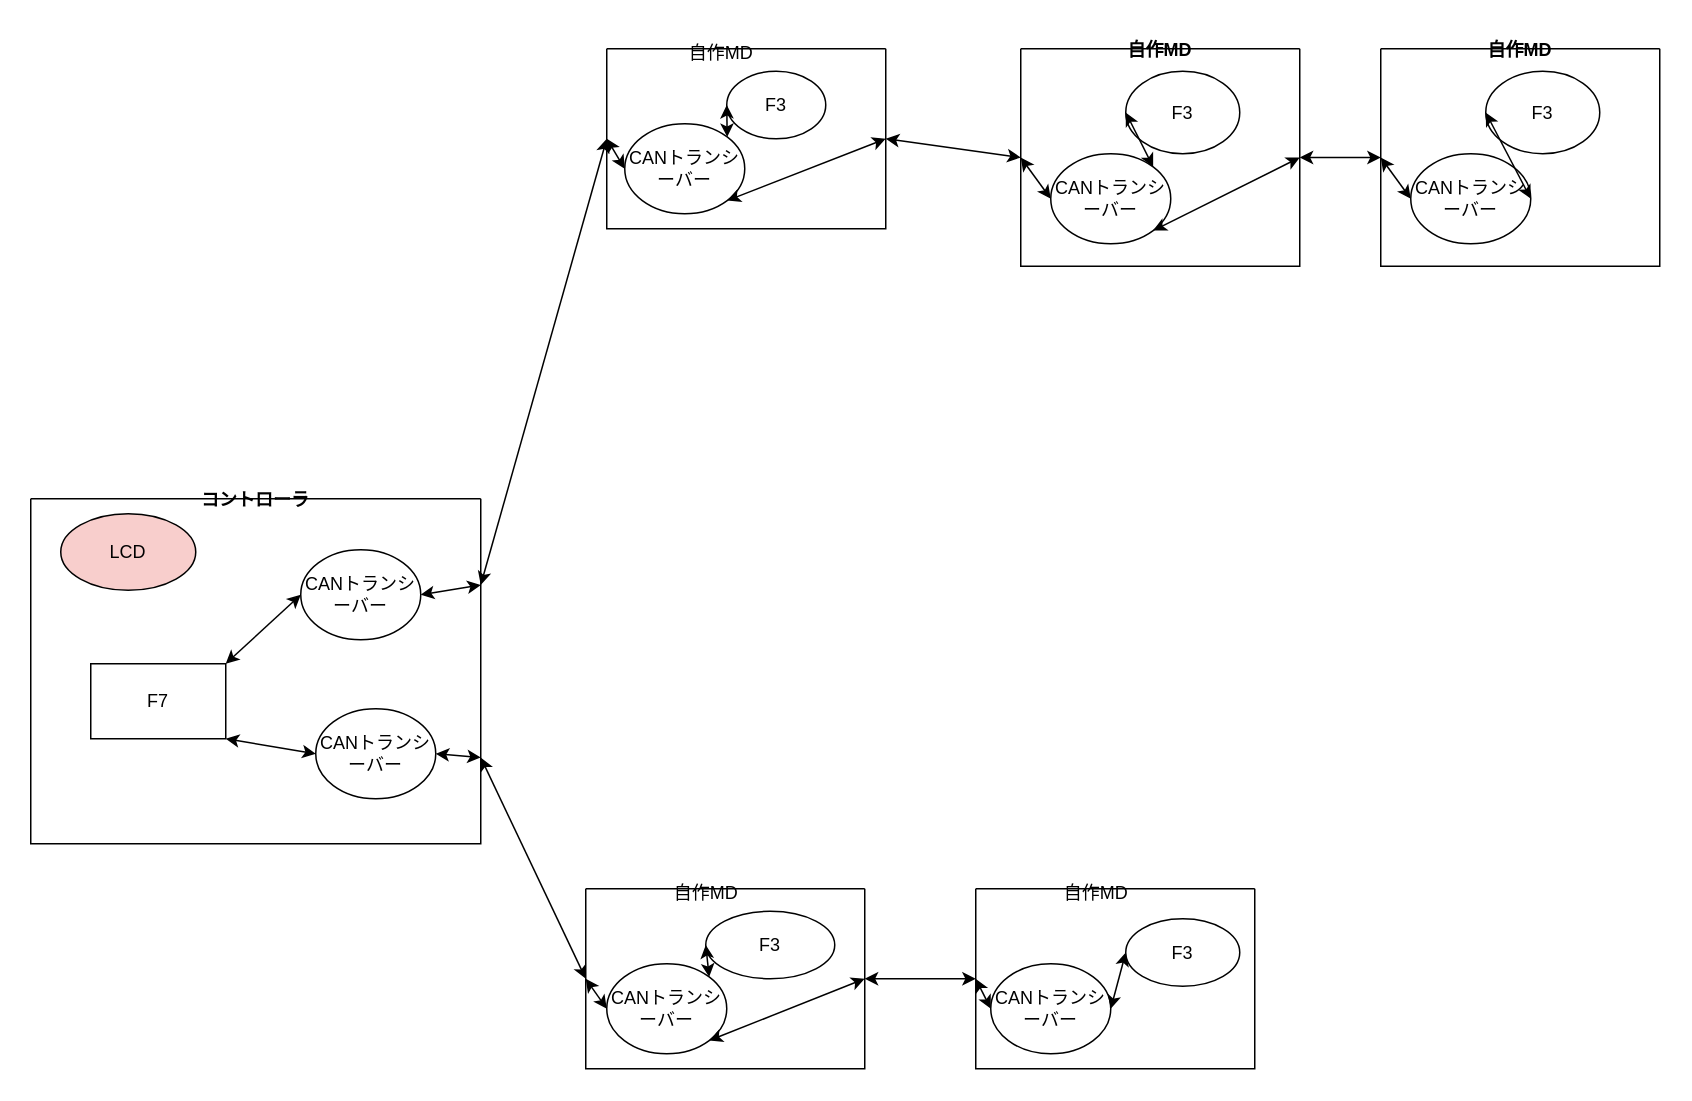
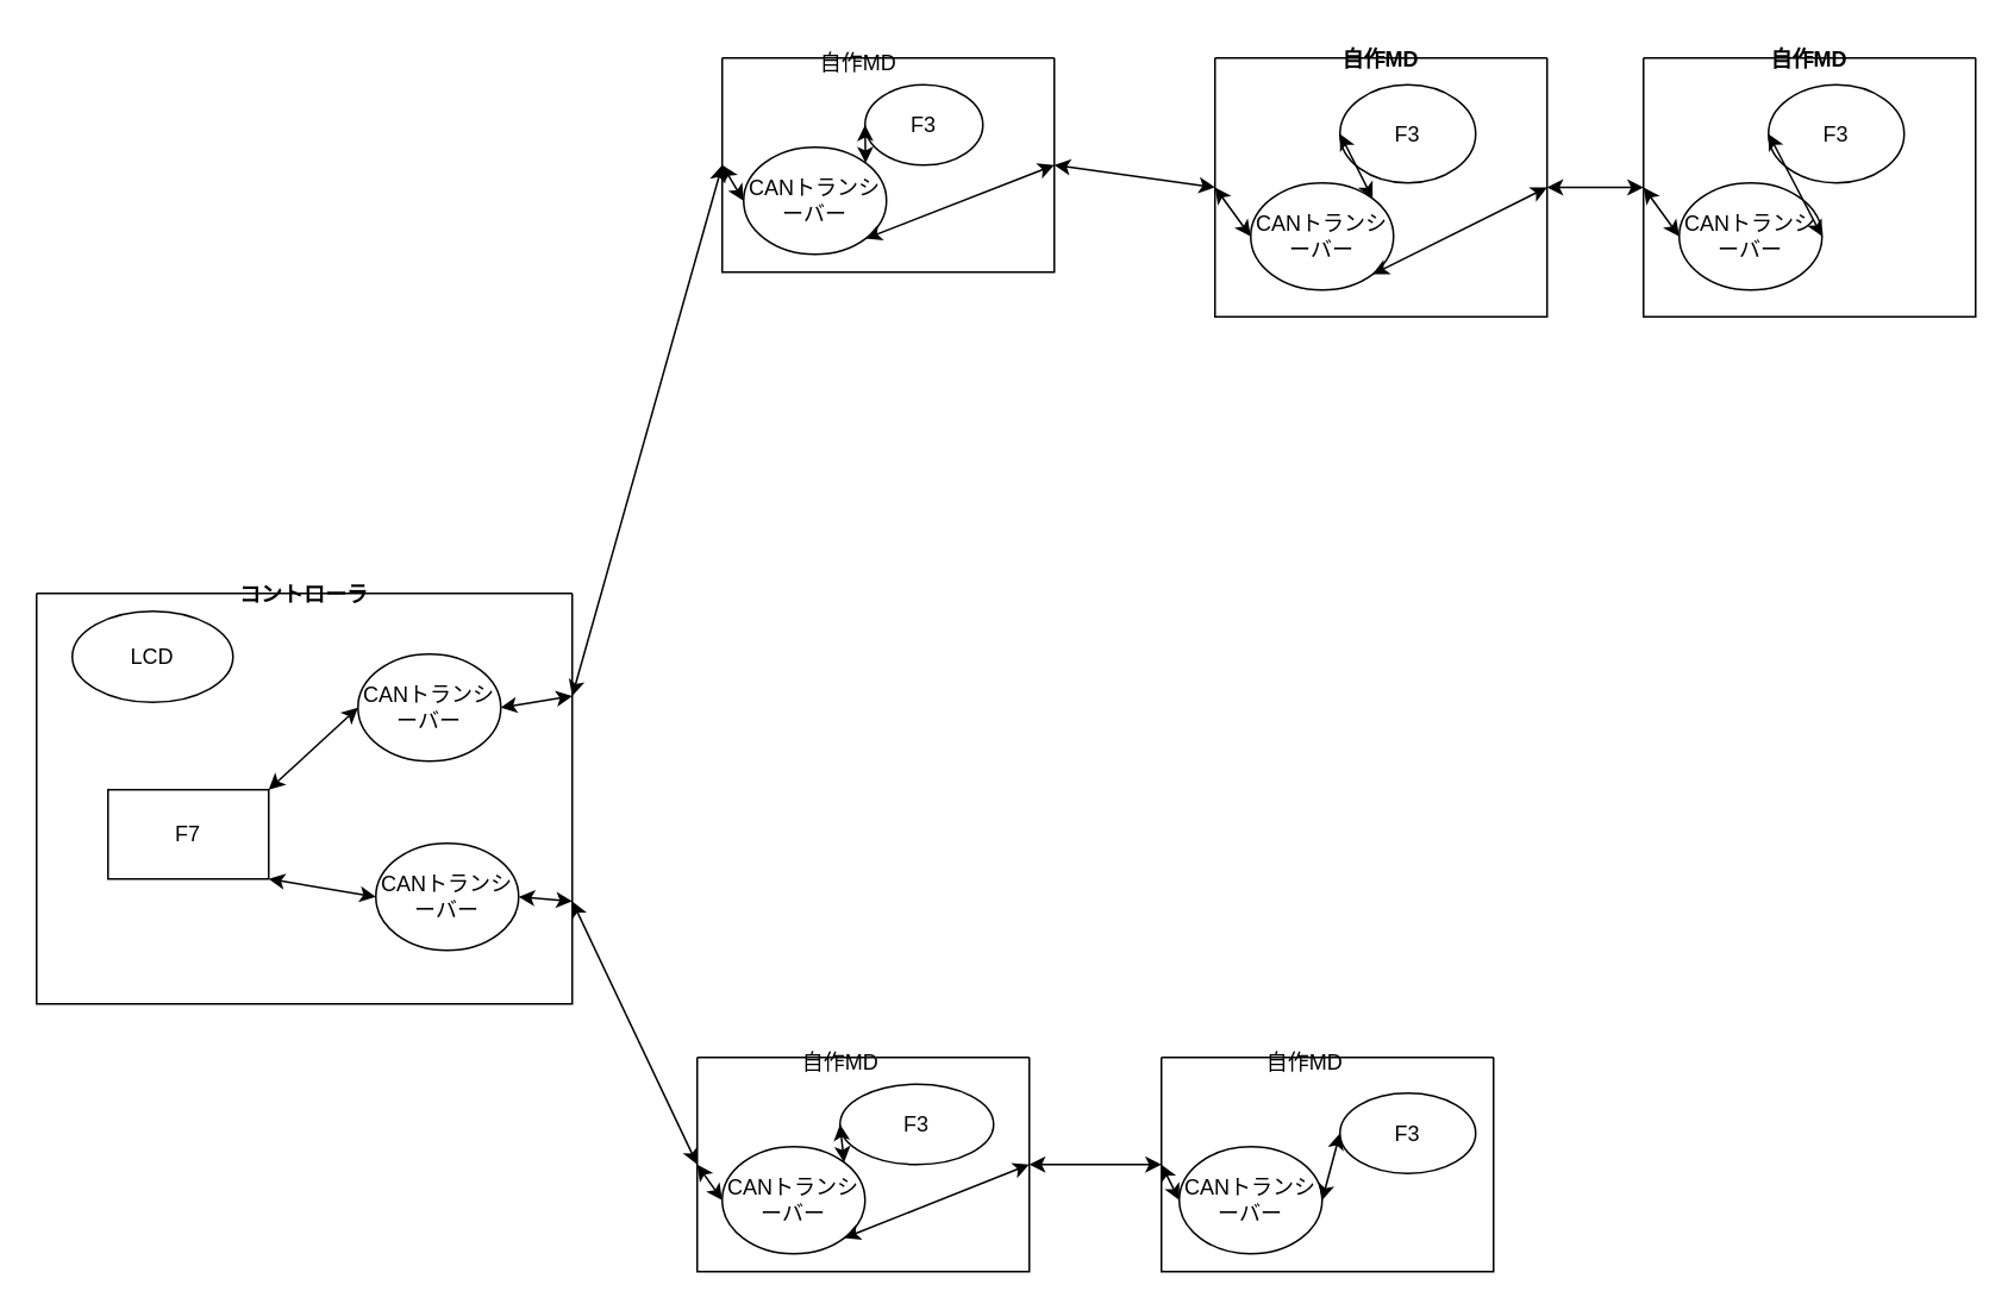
- <mxCell id="4" value="LCD" style="ellipse;whiteSpace=wrap;html=1;fillColor=#f8cecc;" vertex="1" parent="2"><mxGeometry x="20" y="10" width="90" height="51" as="geometry" /></mxCell>
+ <mxCell id="4" value="LCD" style="ellipse;whiteSpace=wrap;html=1;" vertex="1" parent="2"><mxGeometry x="20" y="10" width="90" height="51" as="geometry" /></mxCell>
